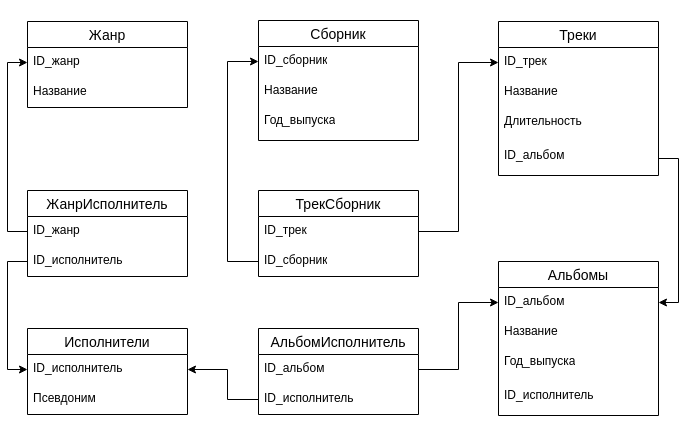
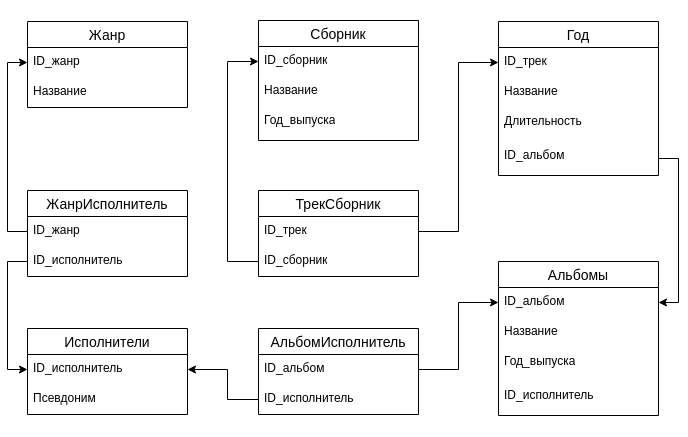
- <mxCell id="10" value="Треки" style="swimlane;fontStyle=0;childLayout=stackLayout;horizontal=1;startSize=26;horizontalStack=0;resizeParent=1;resizeParentMax=0;resizeLast=0;collapsible=1;marginBottom=0;align=center;fontSize=14;" parent="1" vertex="1"><mxGeometry x="491" y="21" width="160" height="154" as="geometry"><mxRectangle x="660" y="290" width="100" height="30" as="alternateBounds" /></mxGeometry></mxCell>
+ <mxCell id="10" value="Год" style="swimlane;fontStyle=0;childLayout=stackLayout;horizontal=1;startSize=26;horizontalStack=0;resizeParent=1;resizeParentMax=0;resizeLast=0;collapsible=1;marginBottom=0;align=center;fontSize=14;" parent="1" vertex="1"><mxGeometry x="491" y="21" width="160" height="154" as="geometry"><mxRectangle x="660" y="290" width="100" height="30" as="alternateBounds" /></mxGeometry></mxCell>
